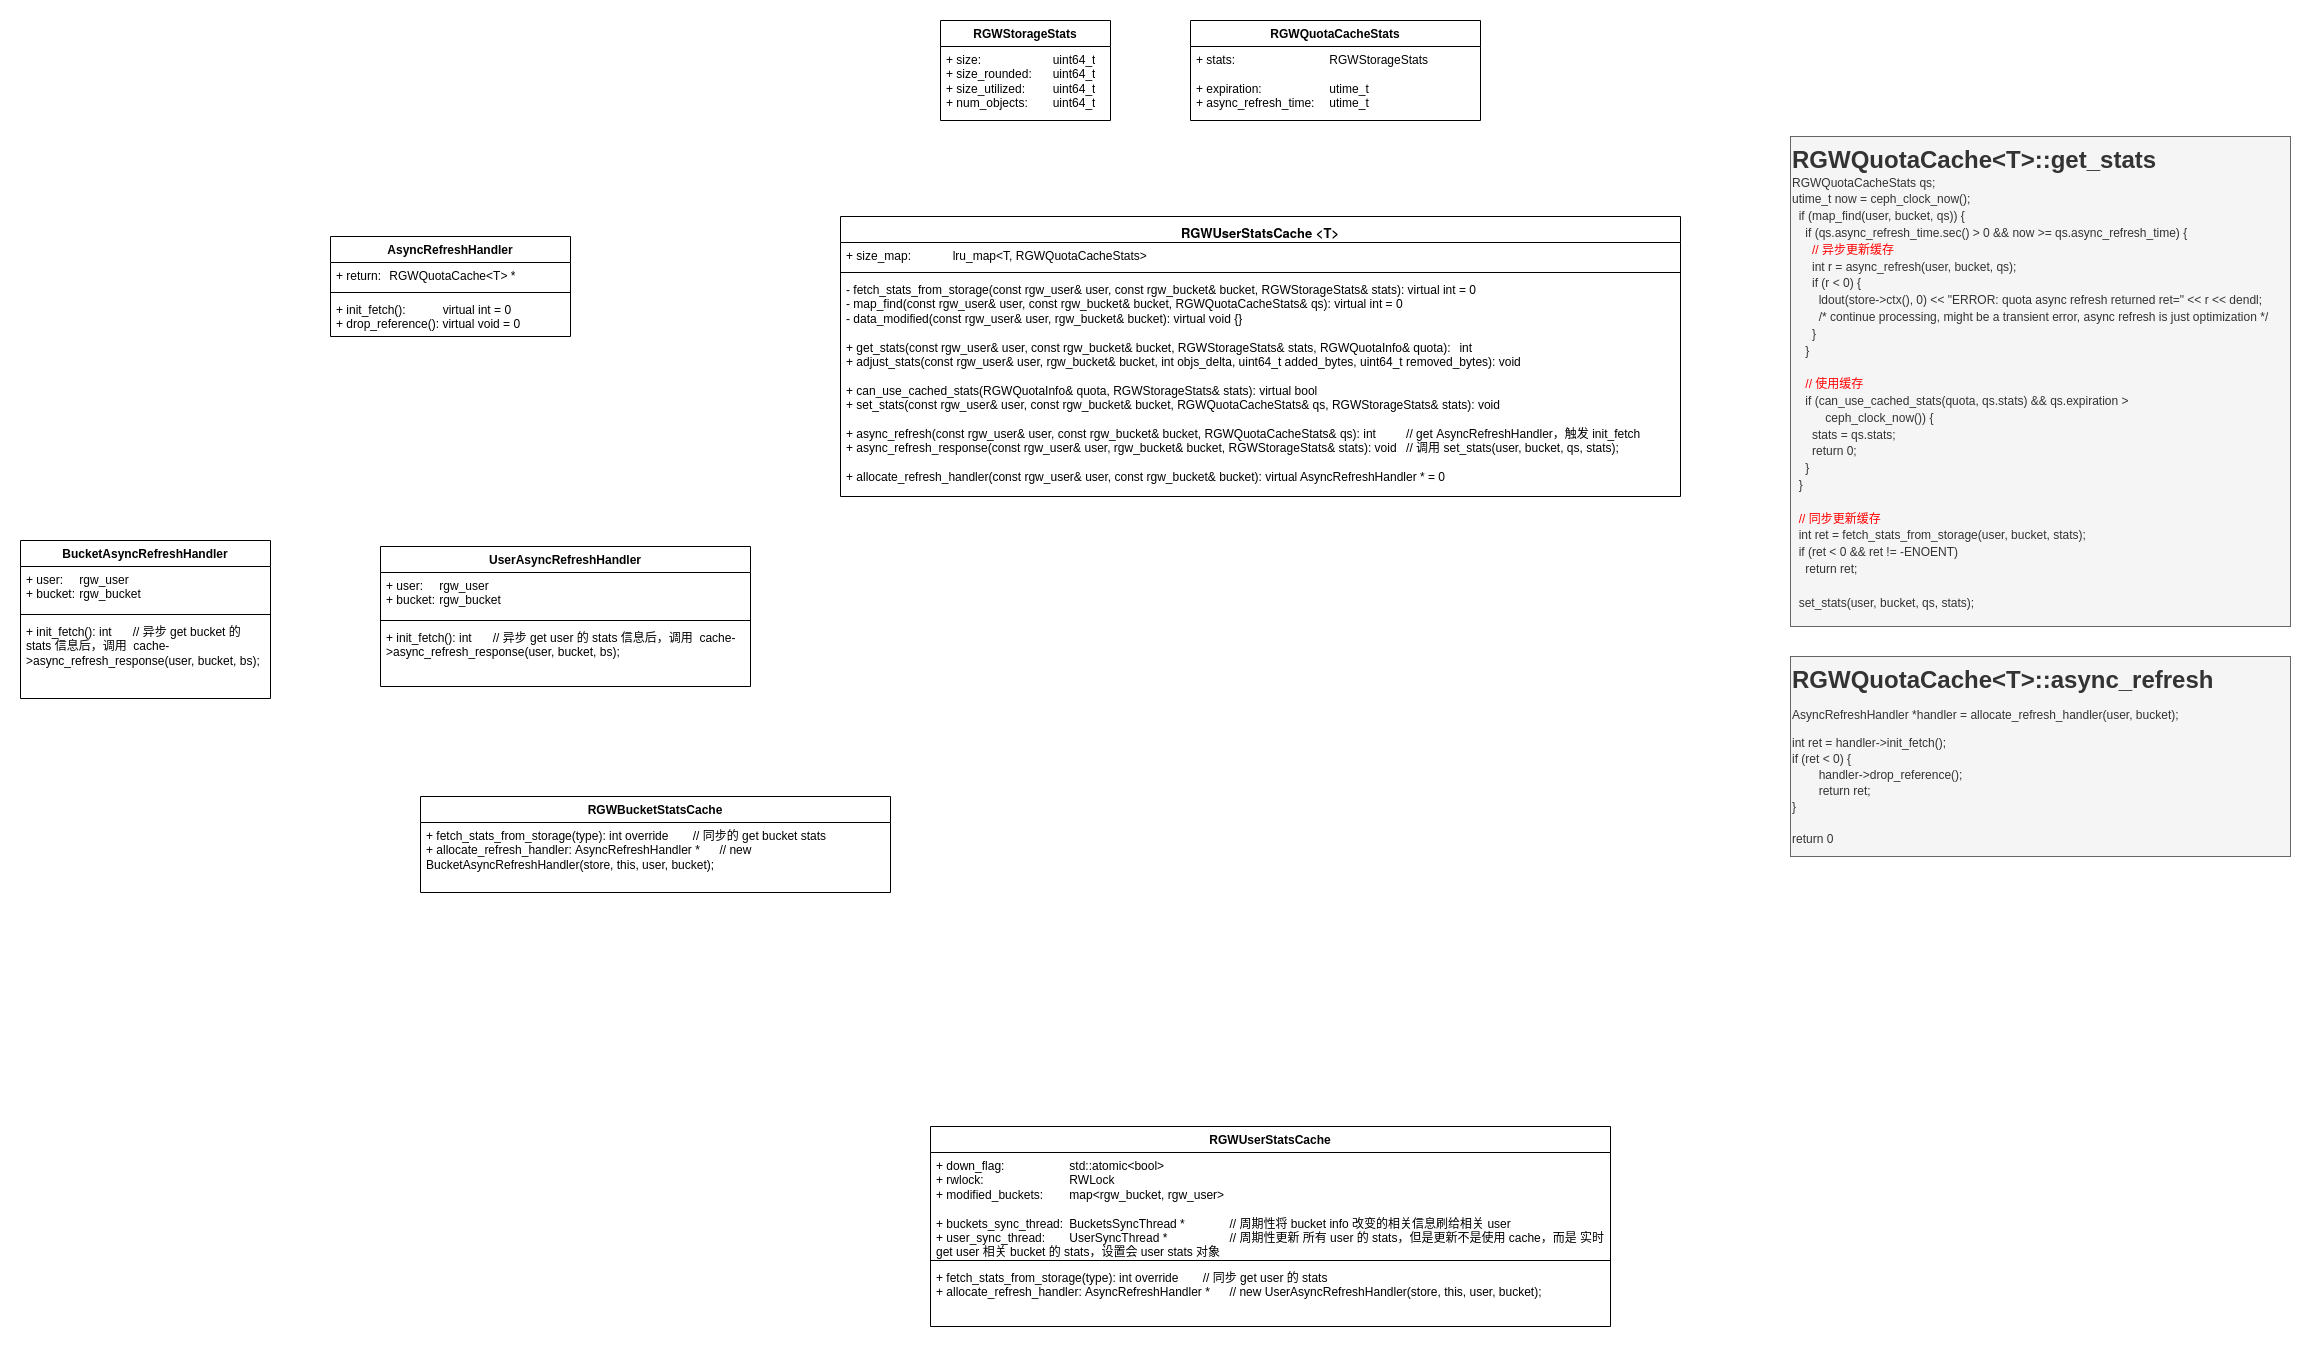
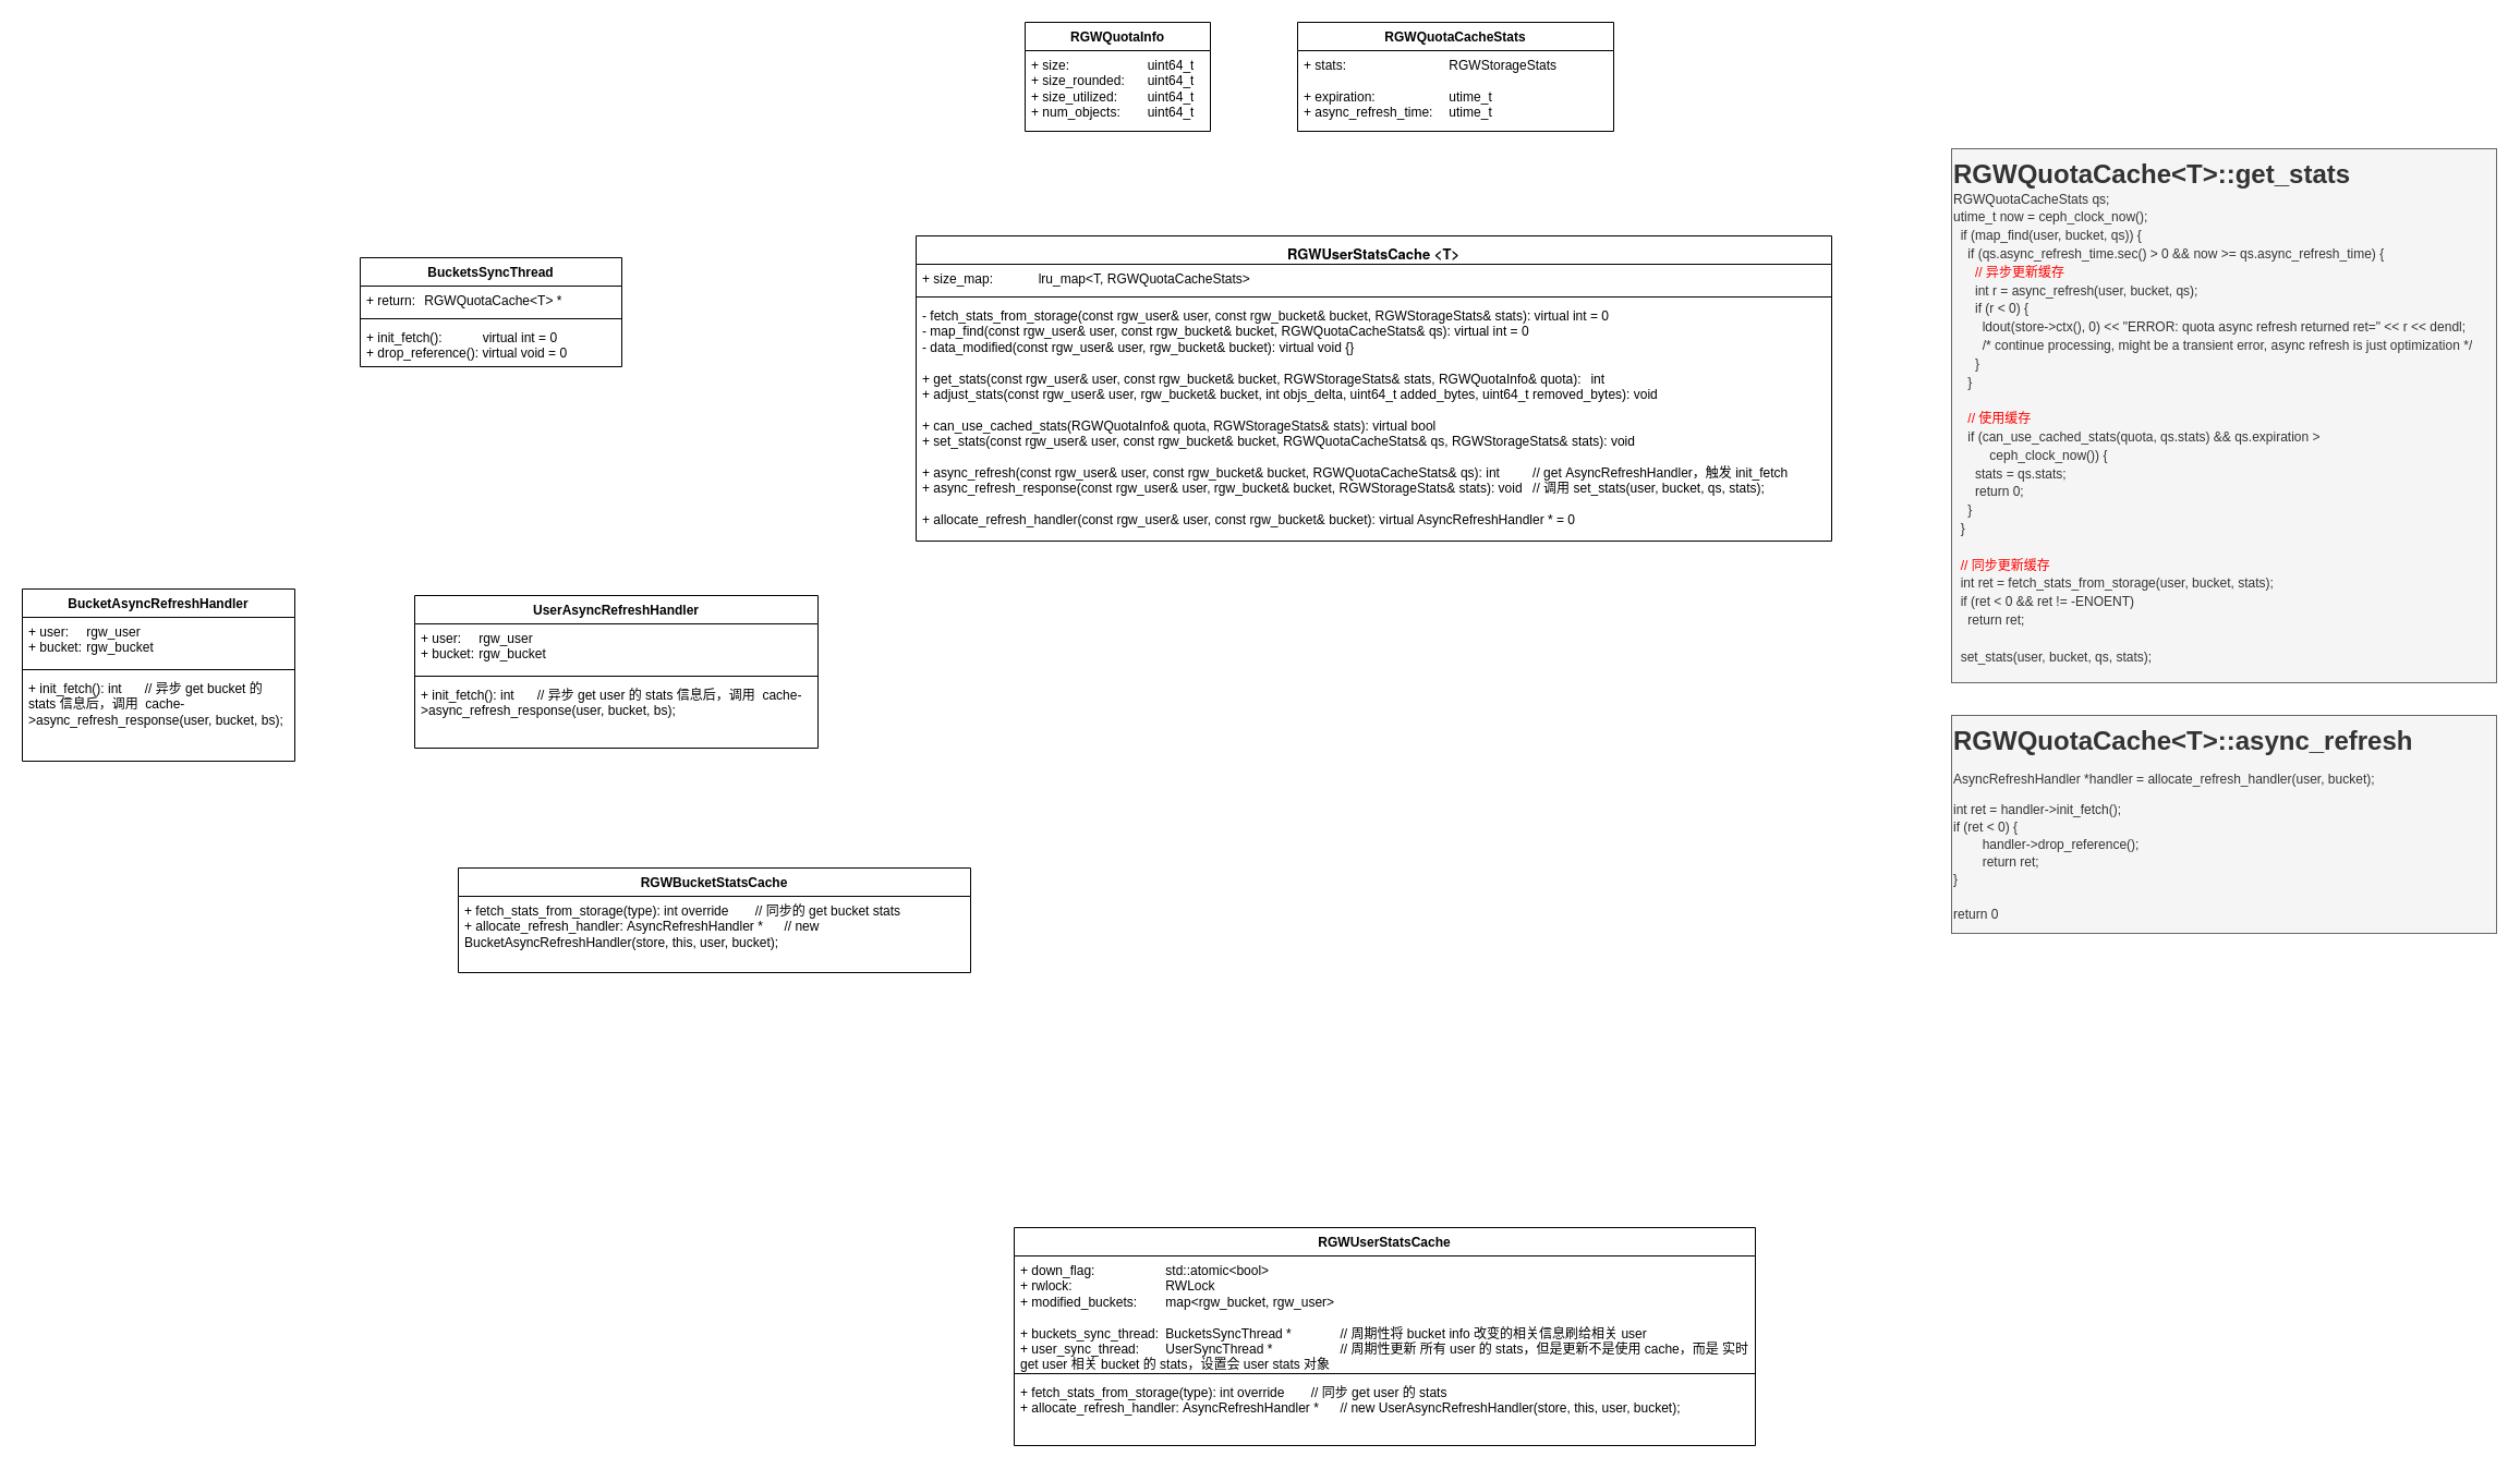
- <mxCell id="6" value="RGWStorageStats" style="swimlane;fontStyle=1;align=center;verticalAlign=top;childLayout=stackLayout;horizontal=1;startSize=26;horizontalStack=0;resizeParent=1;resizeParentMax=0;resizeLast=0;collapsible=1;marginBottom=0;whiteSpace=wrap;html=1;" vertex="1" parent="1"><mxGeometry x="940" y="20" width="170" height="100" as="geometry" /></mxCell>
+ <mxCell id="6" value="RGWQuotaInfo" style="swimlane;fontStyle=1;align=center;verticalAlign=top;childLayout=stackLayout;horizontal=1;startSize=26;horizontalStack=0;resizeParent=1;resizeParentMax=0;resizeLast=0;collapsible=1;marginBottom=0;whiteSpace=wrap;html=1;" vertex="1" parent="1"><mxGeometry x="940" y="20" width="170" height="100" as="geometry" /></mxCell>
- <mxCell id="10" value="AsyncRefreshHandler" style="swimlane;fontStyle=1;align=center;verticalAlign=top;childLayout=stackLayout;horizontal=1;startSize=26;horizontalStack=0;resizeParent=1;resizeParentMax=0;resizeLast=0;collapsible=1;marginBottom=0;whiteSpace=wrap;html=1;" vertex="1" parent="1"><mxGeometry x="330" y="236" width="240" height="100" as="geometry" /></mxCell>
+ <mxCell id="10" value="BucketsSyncThread" style="swimlane;fontStyle=1;align=center;verticalAlign=top;childLayout=stackLayout;horizontal=1;startSize=26;horizontalStack=0;resizeParent=1;resizeParentMax=0;resizeLast=0;collapsible=1;marginBottom=0;whiteSpace=wrap;html=1;" vertex="1" parent="1"><mxGeometry x="330" y="236" width="240" height="100" as="geometry" /></mxCell>
